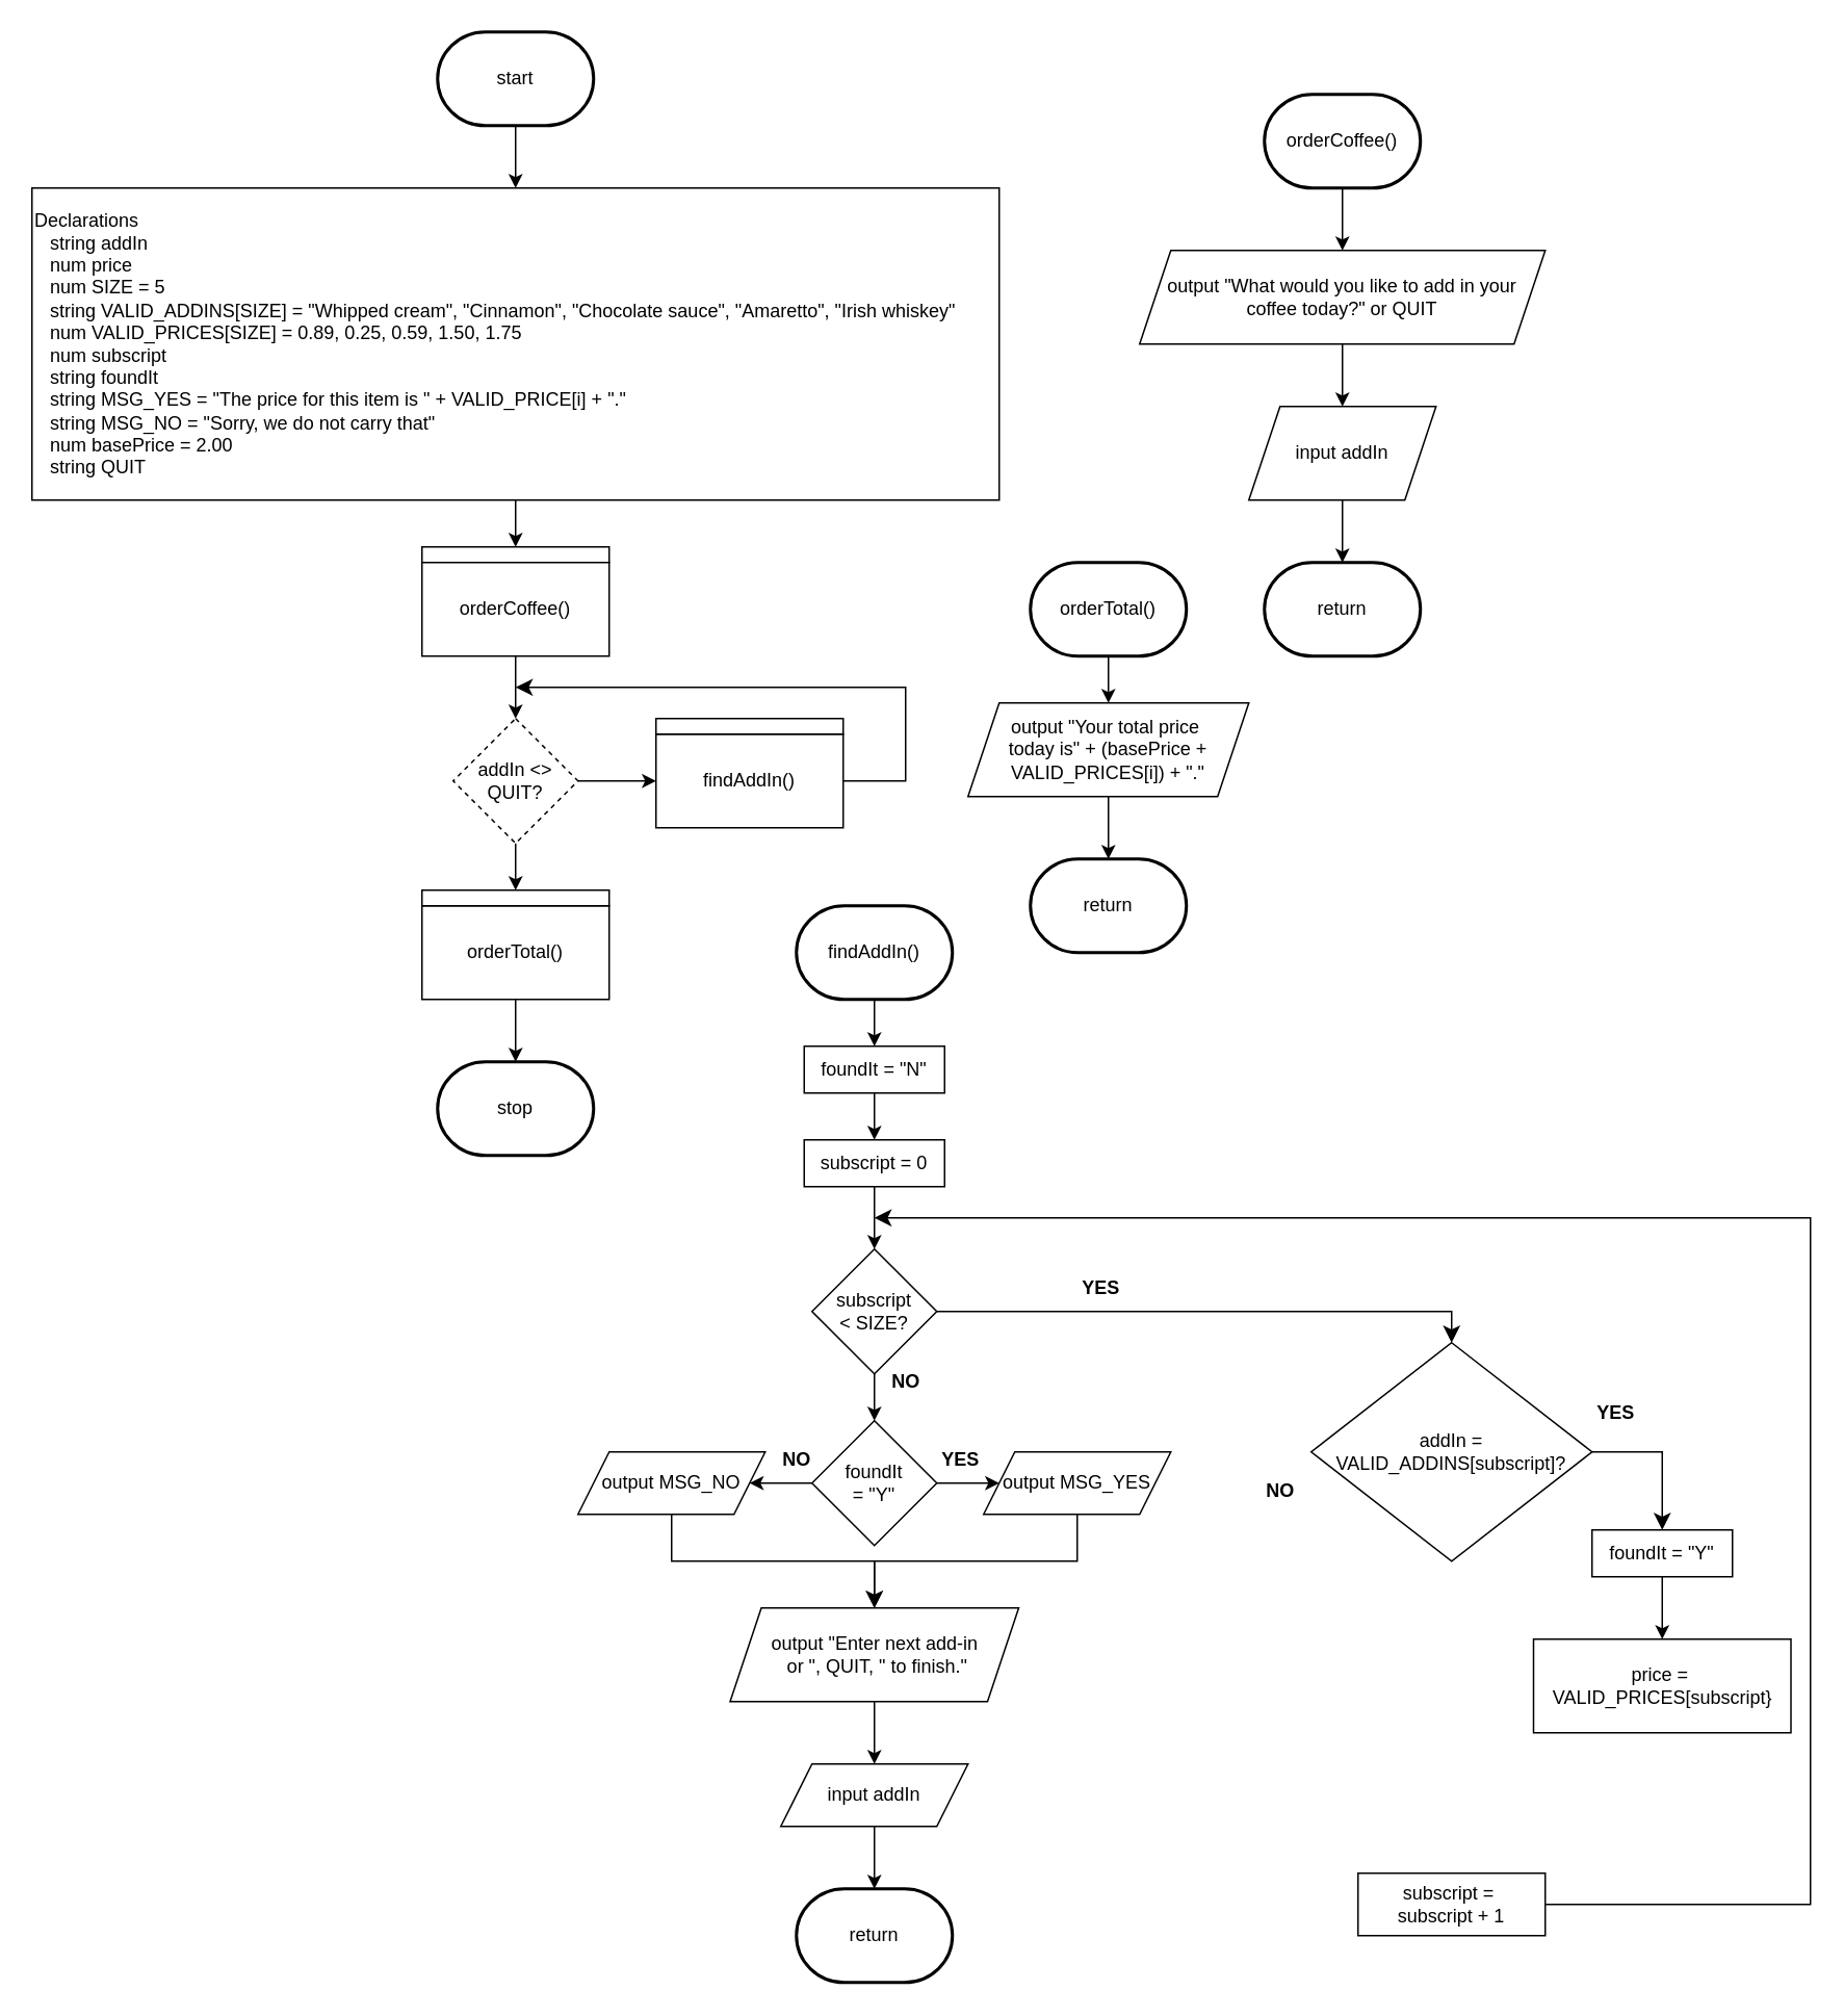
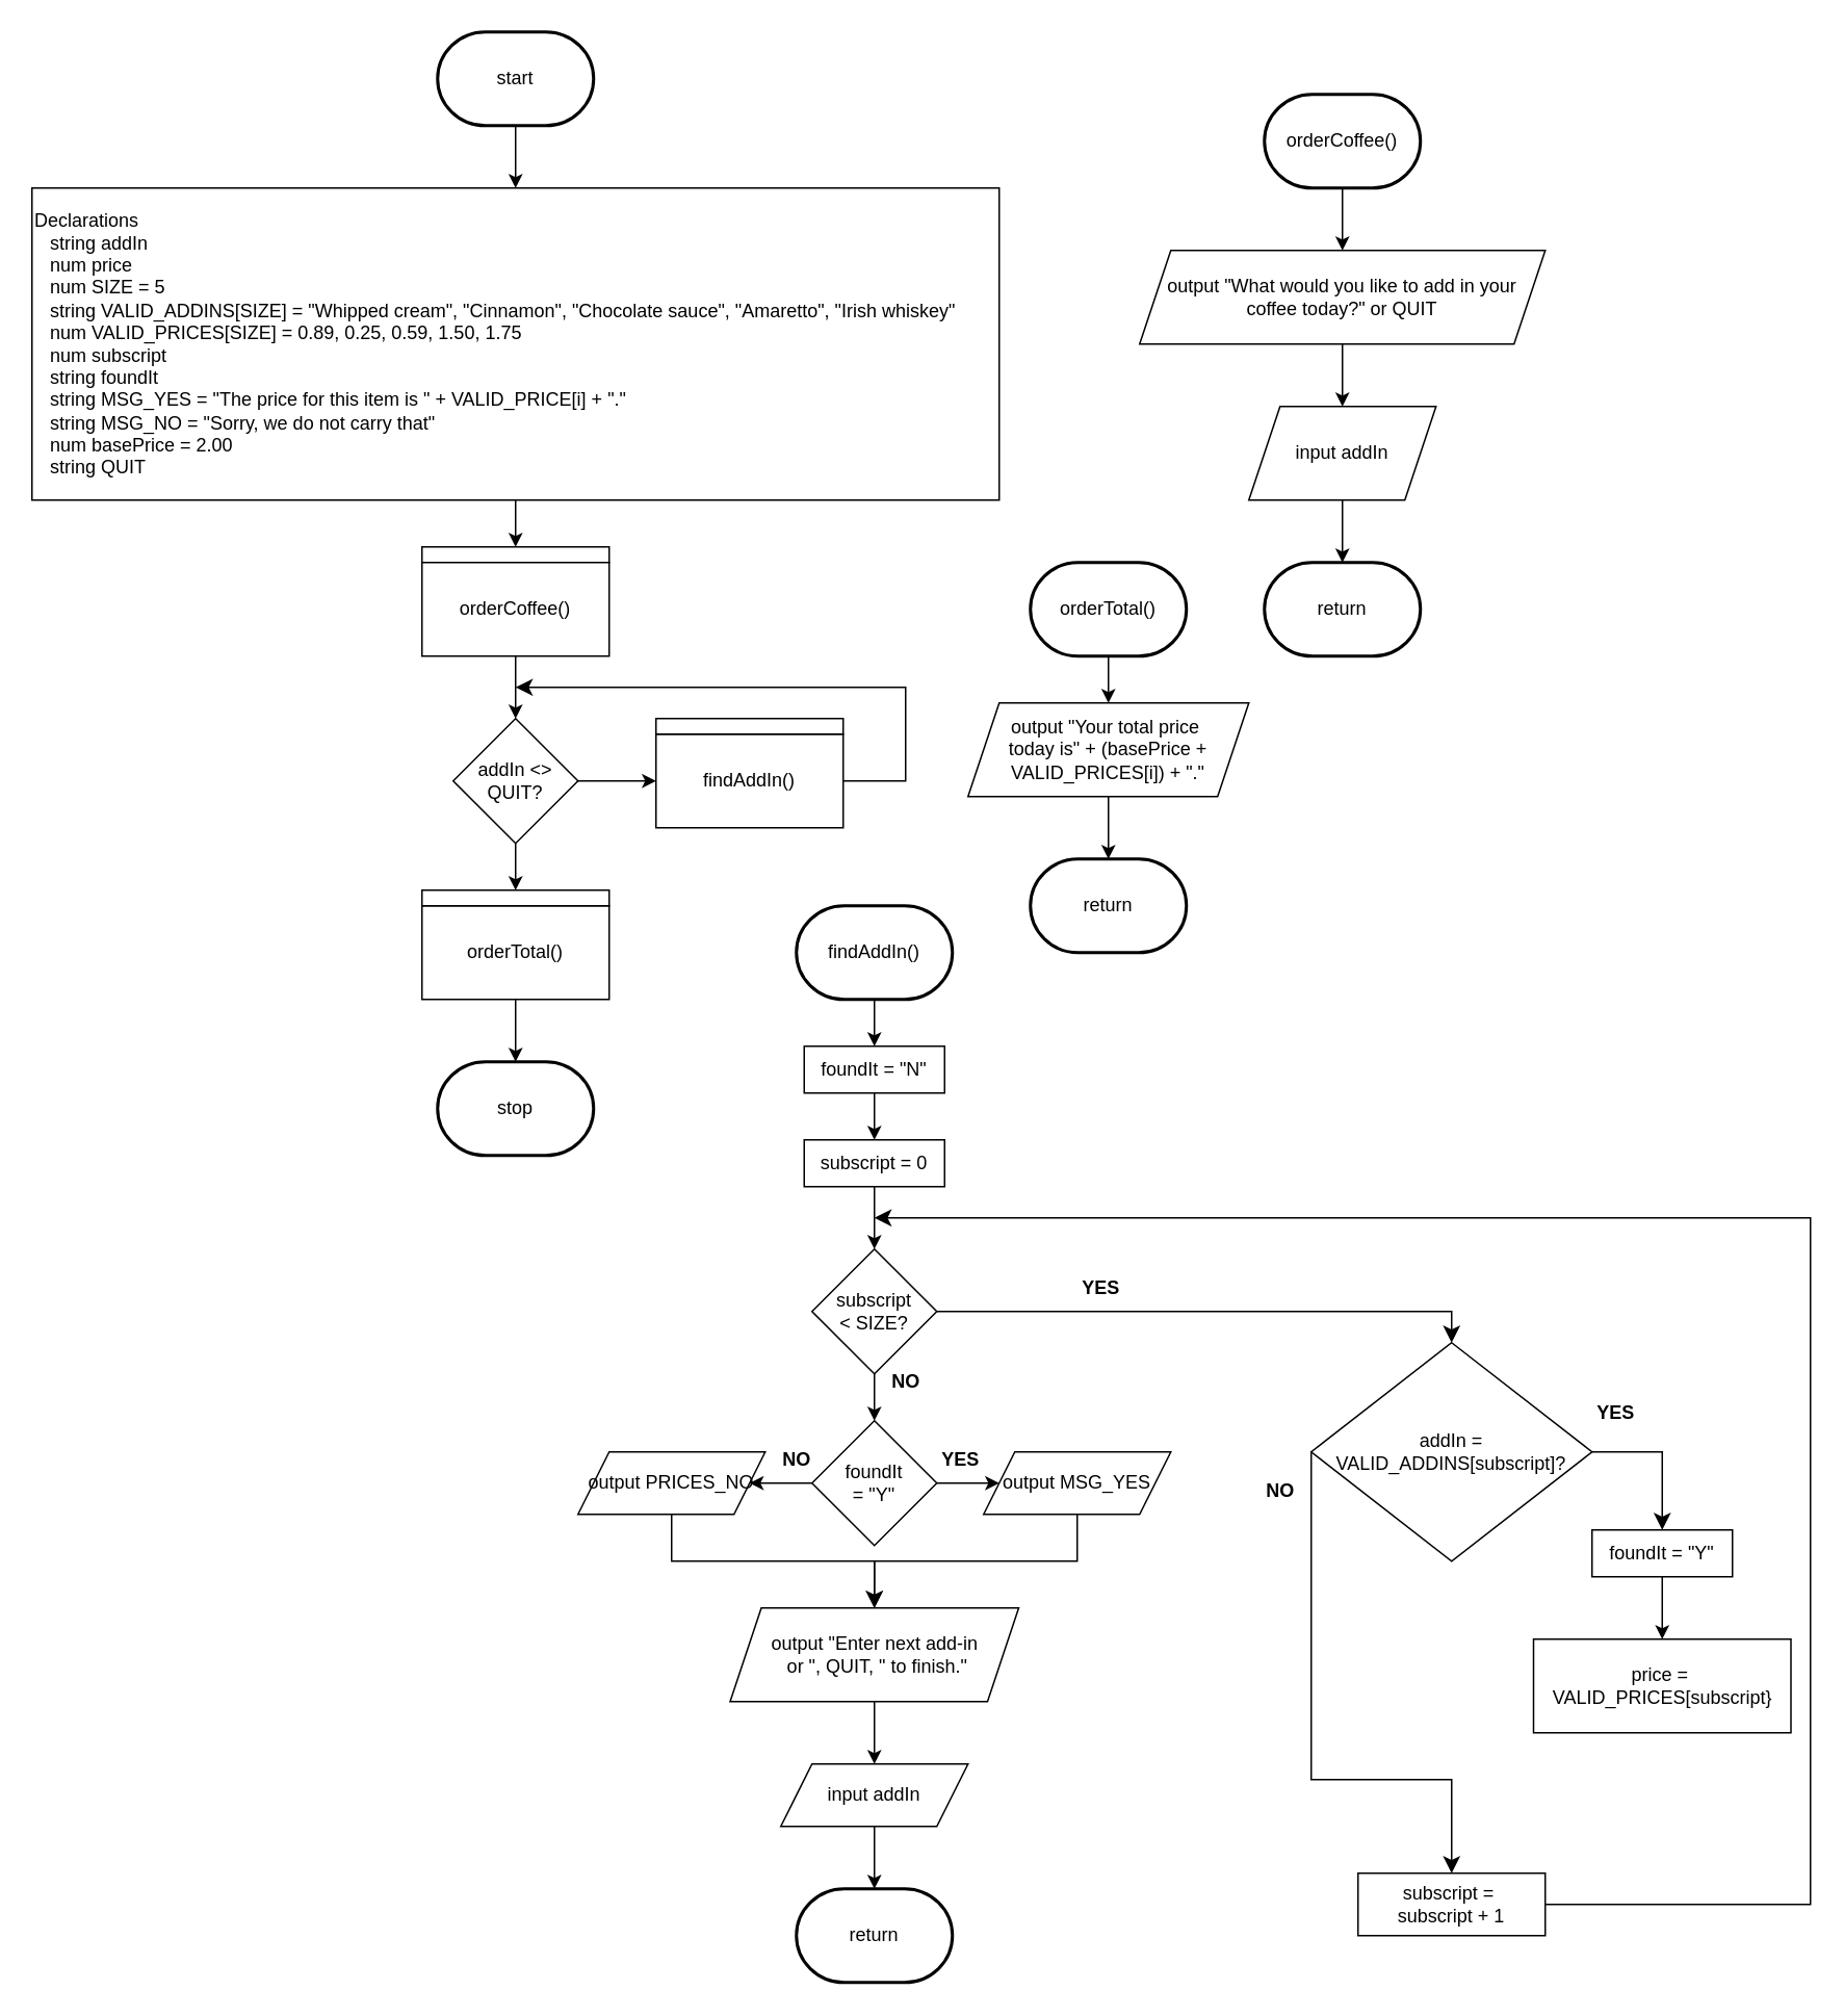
- <mxCell id="18" value="addIn &amp;lt;&amp;gt;&lt;div&gt;QUIT?&lt;/div&gt;" style="rhombus;whiteSpace=wrap;html=1;dashed=1;" vertex="1" parent="1"><mxGeometry x="290" y="460" width="80" height="80" as="geometry" /></mxCell>
+ <mxCell id="18" value="addIn &amp;lt;&amp;gt;&lt;div&gt;QUIT?&lt;/div&gt;" style="rhombus;whiteSpace=wrap;html=1;" vertex="1" parent="1"><mxGeometry x="290" y="460" width="80" height="80" as="geometry" /></mxCell>
- <mxCell id="42" value="output MSG_NO" style="shape=parallelogram;perimeter=parallelogramPerimeter;whiteSpace=wrap;html=1;fixedSize=1;" vertex="1" parent="1"><mxGeometry x="370" y="930" width="120" height="40" as="geometry" /></mxCell>
+ <mxCell id="42" value="output PRICES_NO" style="shape=parallelogram;perimeter=parallelogramPerimeter;whiteSpace=wrap;html=1;fixedSize=1;" vertex="1" parent="1"><mxGeometry x="370" y="930" width="120" height="40" as="geometry" /></mxCell>
+ <mxCell id="61" value="" style="edgeStyle=elbowEdgeStyle;elbow=vertical;endArrow=classic;html=1;curved=0;rounded=0;endSize=8;startSize=8;exitX=0;exitY=0.5;exitDx=0;exitDy=0;entryX=0.5;entryY=0;entryDx=0;entryDy=0;" edge="1" parent="1" source="54" target="60"><mxGeometry width="50" height="50" relative="1" as="geometry"><mxPoint x="800" y="1100" as="sourcePoint" /><mxPoint x="850" y="1050" as="targetPoint" /><Array as="points"><mxPoint x="890" y="1140" /></Array></mxGeometry></mxCell>
